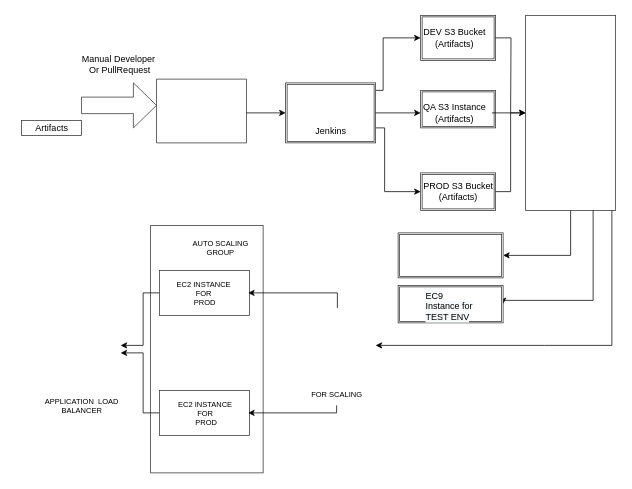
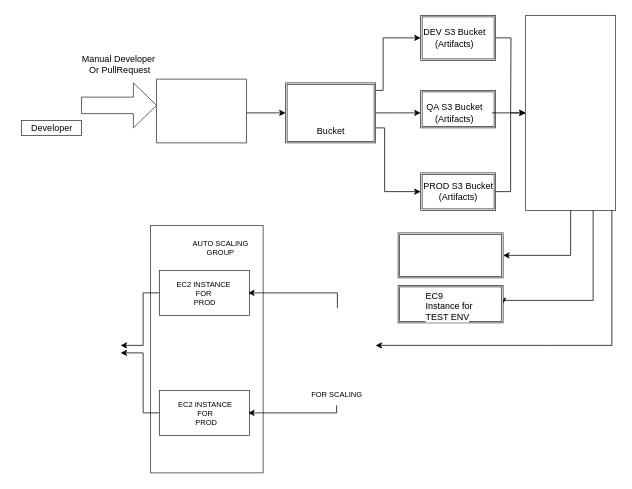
- <mxCell id="23" value="QA S3 Instance&lt;br&gt;(Artifacts)" style="text;html=1;resizable=0;autosize=1;align=center;verticalAlign=middle;points=[];fillColor=none;strokeColor=none;rounded=0;imageWidth=40;imageHeight=40;" vertex="1" parent="1"><mxGeometry x="555" y="130" width="100" height="40" as="geometry" /></mxCell>
+ <mxCell id="23" value="QA S3 Bucket&lt;br&gt;(Artifacts)" style="text;html=1;resizable=0;autosize=1;align=center;verticalAlign=middle;points=[];fillColor=none;strokeColor=none;rounded=0;imageWidth=40;imageHeight=40;" vertex="1" parent="1"><mxGeometry x="555" y="130" width="100" height="40" as="geometry" /></mxCell>
- <mxCell id="4" value="Artifacts" style="text;html=1;resizable=0;autosize=1;align=center;verticalAlign=middle;points=[];fillColor=none;strokeColor=none;rounded=0;" vertex="1" parent="1"><mxGeometry x="27.84" y="155" width="80" height="30" as="geometry" /></mxCell>
+ <mxCell id="4" value="Developer" style="text;html=1;resizable=0;autosize=1;align=center;verticalAlign=middle;points=[];fillColor=none;strokeColor=none;rounded=0;" vertex="1" parent="1"><mxGeometry x="27.84" y="155" width="80" height="30" as="geometry" /></mxCell>
- <mxCell id="14" value="Jenkins" style="text;html=1;align=center;verticalAlign=middle;resizable=0;points=[];autosize=1;strokeColor=none;fillColor=none;" vertex="1" parent="1"><mxGeometry x="410" y="160" width="60" height="30" as="geometry" /></mxCell>
+ <mxCell id="14" value="Bucket" style="text;html=1;align=center;verticalAlign=middle;resizable=0;points=[];autosize=1;strokeColor=none;fillColor=none;" vertex="1" parent="1"><mxGeometry x="410" y="160" width="60" height="30" as="geometry" /></mxCell>
- <mxCell id="46" value="APPLICATION&amp;nbsp; LOAD &lt;br&gt;BALANCER" style="text;html=1;resizable=0;autosize=1;align=center;verticalAlign=middle;points=[];fillColor=none;strokeColor=none;rounded=0;fontSize=10;" vertex="1" parent="1"><mxGeometry x="48" y="520" width="120" height="40" as="geometry" /></mxCell>
